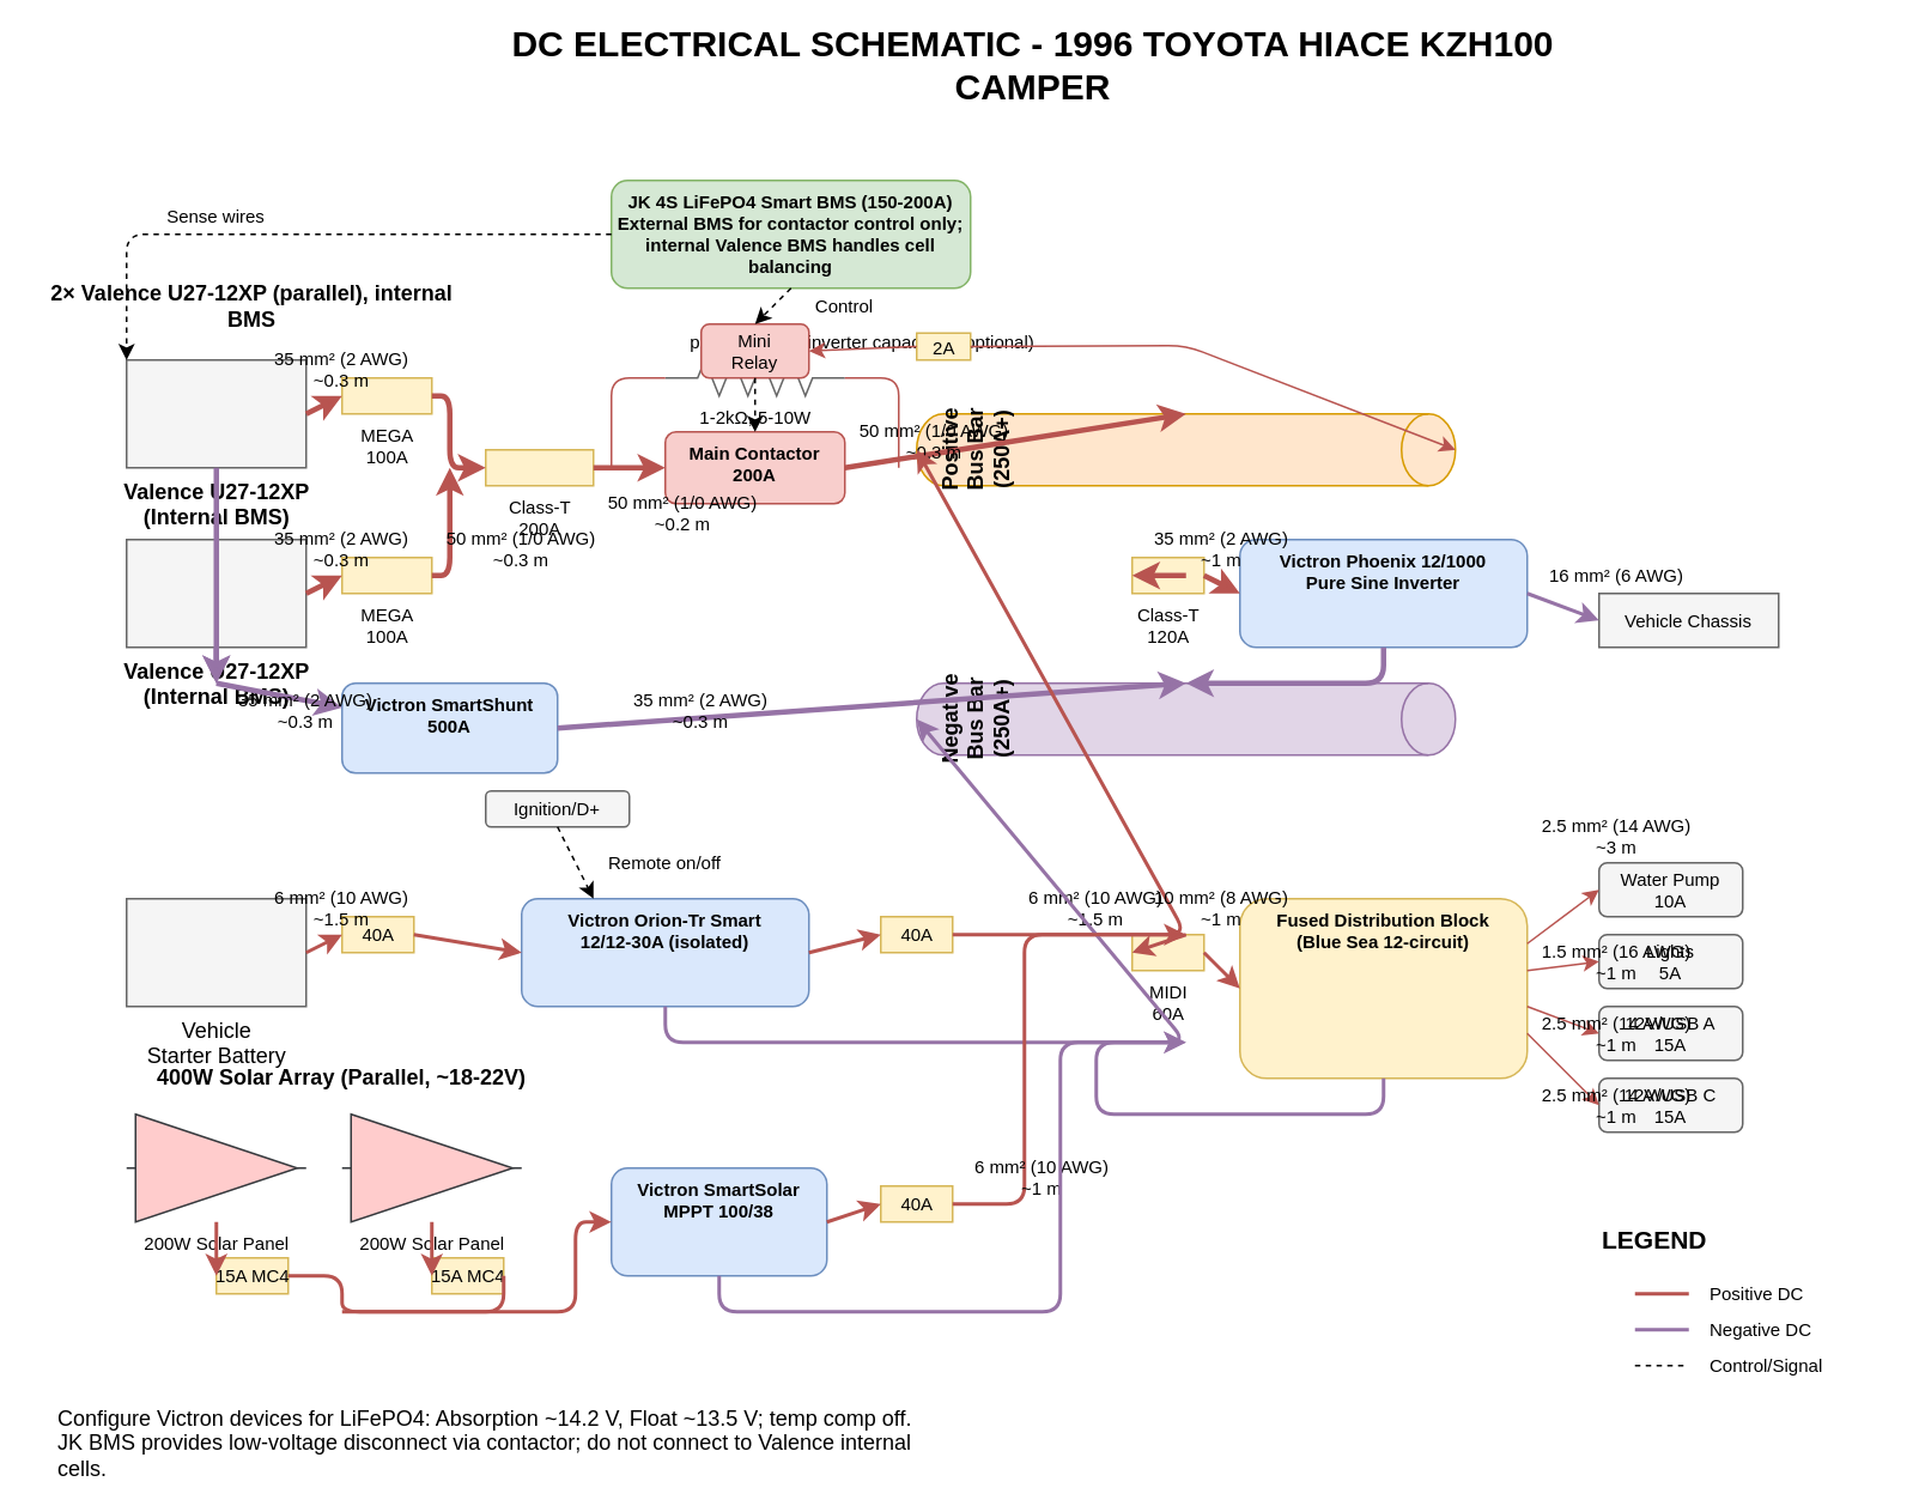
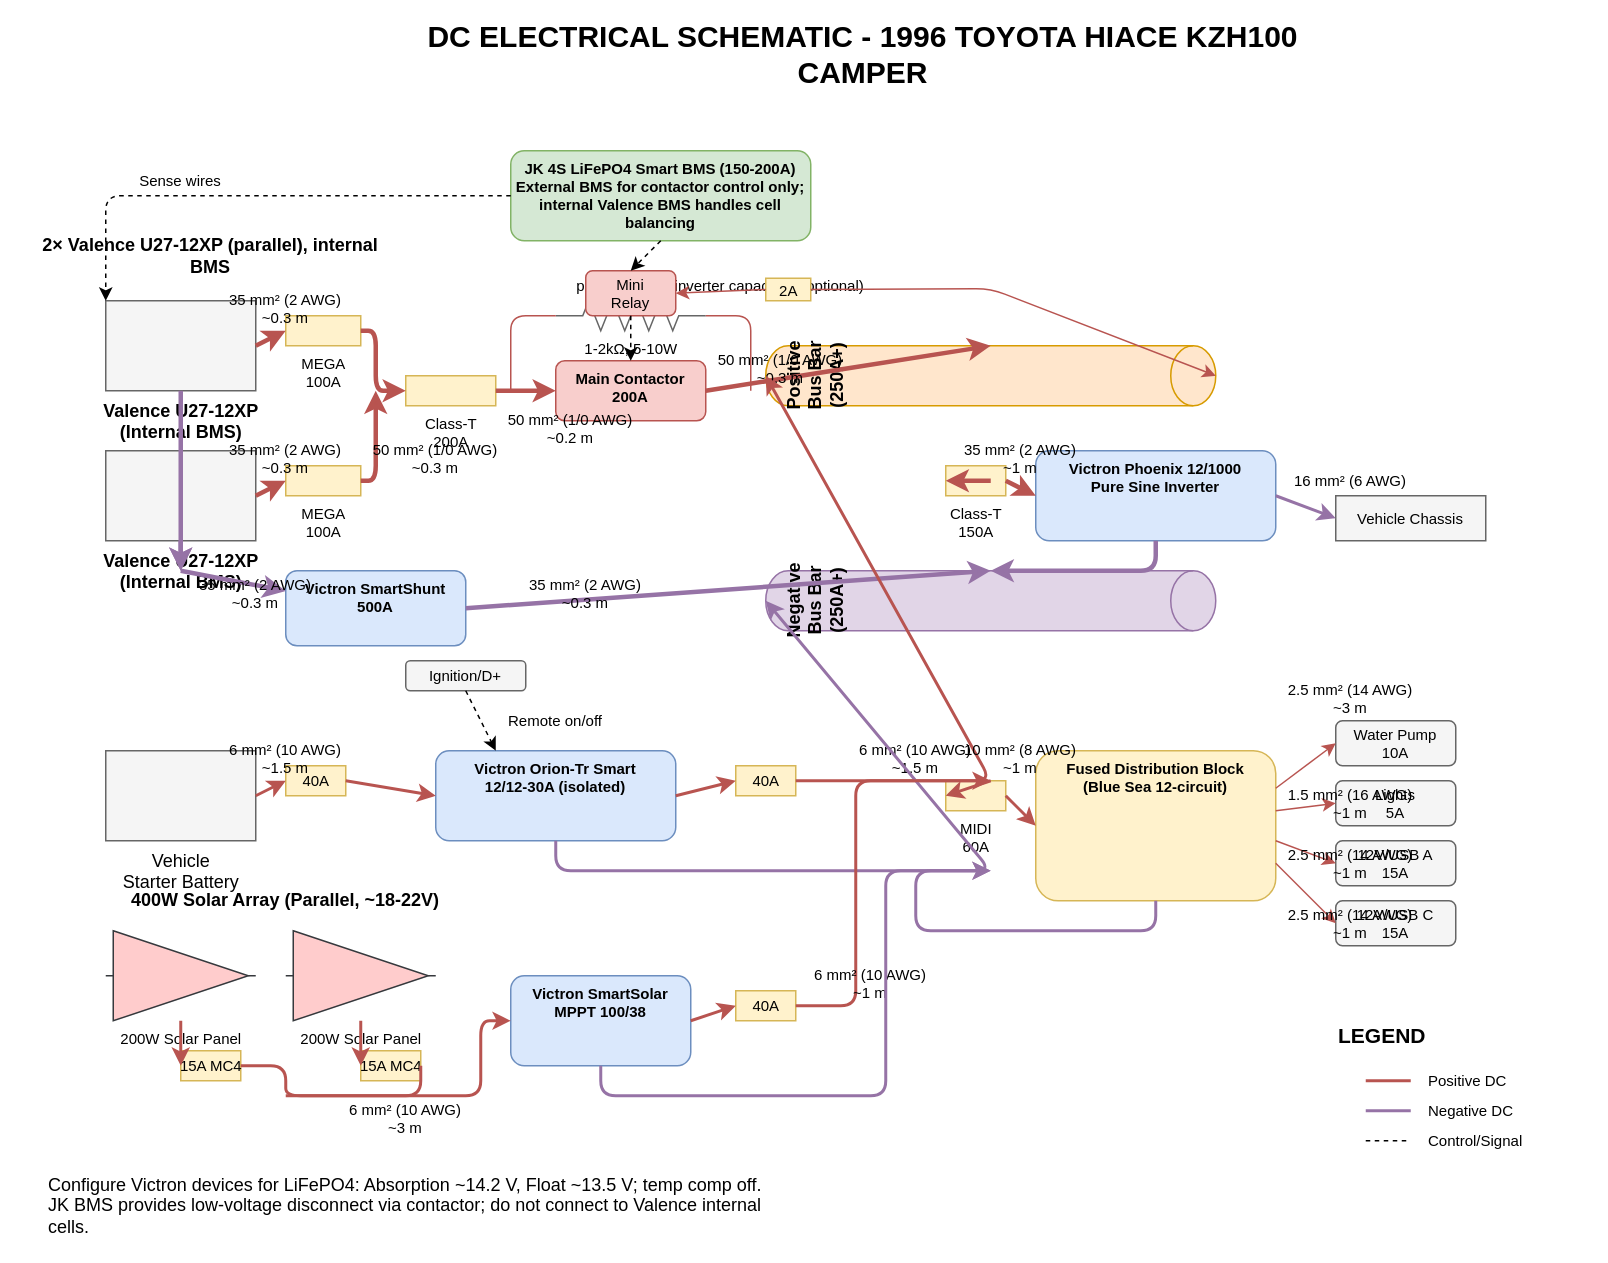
- <mxCell id="62" value="Control" style="text;html=1;strokeColor=none;fillColor=none;align=center;verticalAlign=middle;whiteSpace=wrap;rounded=0;fontSize=10;" vertex="1" parent="1"><mxGeometry x="450" y="160" width="40" height="20" as="geometry" /></mxCell>
- <mxCell id="38" value="Class-T&#10;120A" style="shape=mxgraph.electrical.electro-mechanical.fuse_2;html=1;fillColor=#fff2cc;strokeColor=#d6b656;verticalLabelPosition=bottom;verticalAlign=top;align=center;fontSize=10;" vertex="1" parent="1"><mxGeometry x="630" y="310" width="40" height="20" as="geometry" /></mxCell>
+ <mxCell id="38" value="Class-T&#10;150A" style="shape=mxgraph.electrical.electro-mechanical.fuse_2;html=1;fillColor=#fff2cc;strokeColor=#d6b656;verticalLabelPosition=bottom;verticalAlign=top;align=center;fontSize=10;" vertex="1" parent="1"><mxGeometry x="630" y="310" width="40" height="20" as="geometry" /></mxCell>
+ <mxCell id="77" value="6 mm² (10 AWG)&#10;~3 m" style="text;html=1;strokeColor=none;fillColor=none;align=center;verticalAlign=middle;whiteSpace=wrap;rounded=0;fontSize=10;" vertex="1" parent="1"><mxGeometry x="220" y="730" width="100" height="30" as="geometry" /></mxCell>
